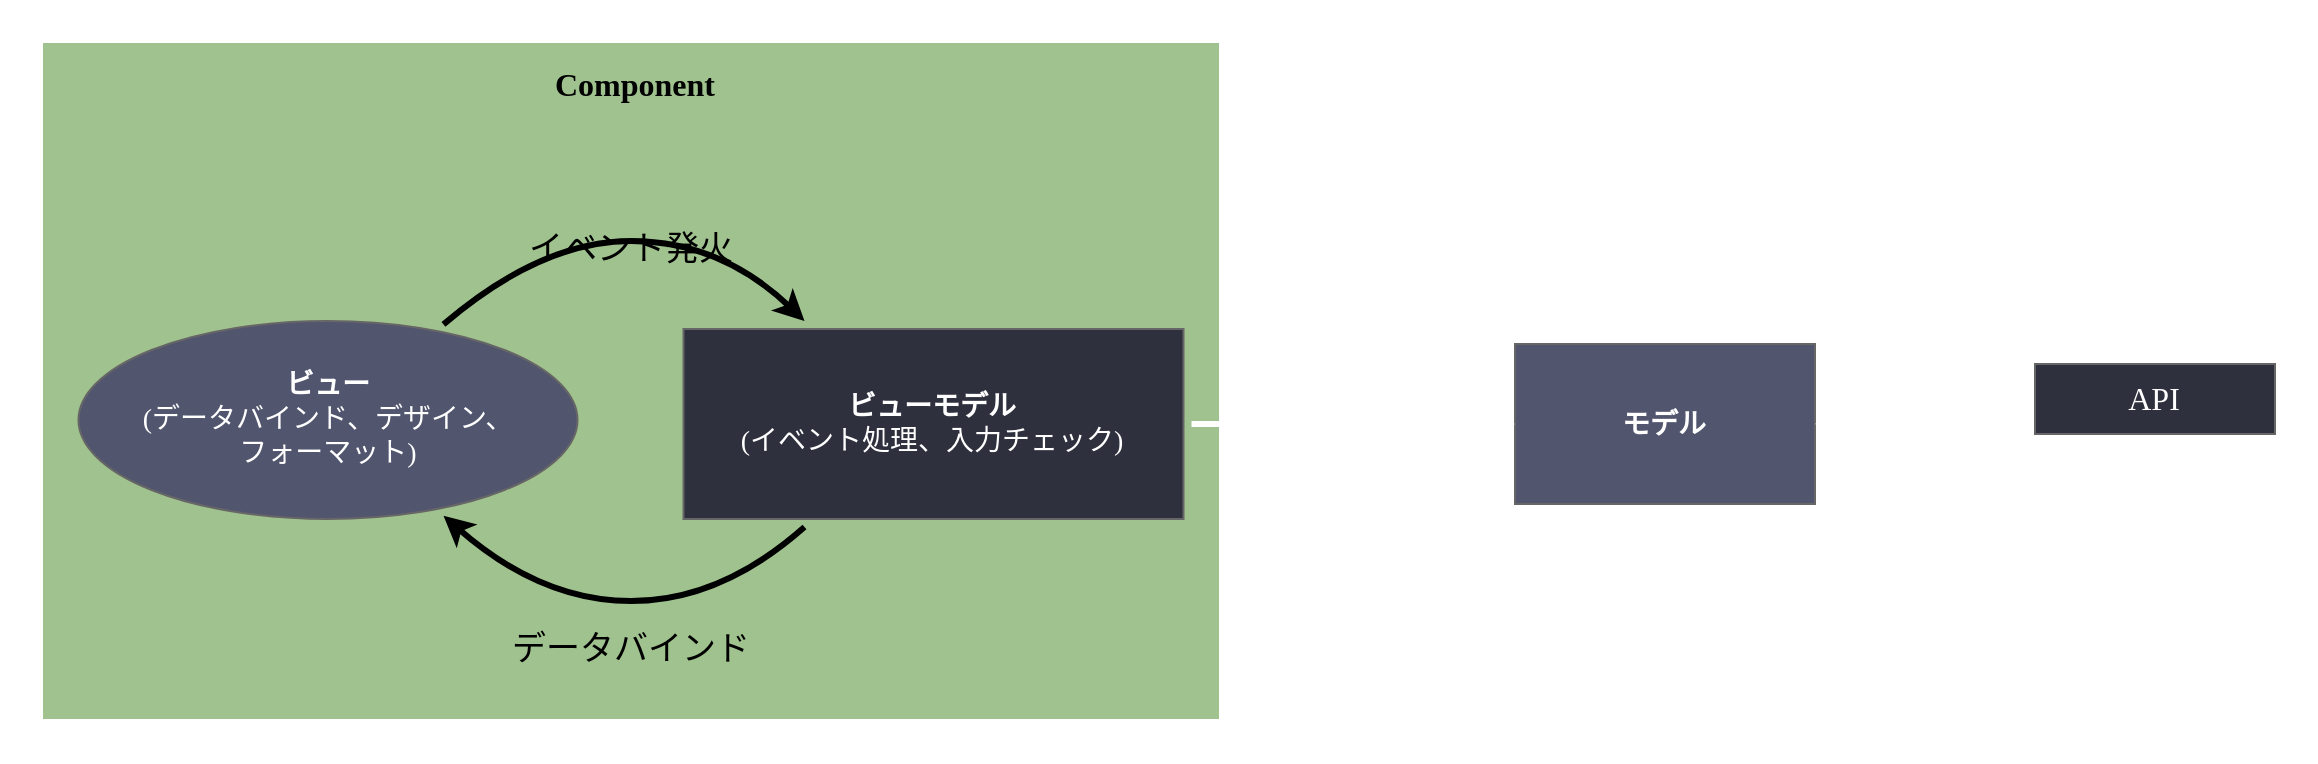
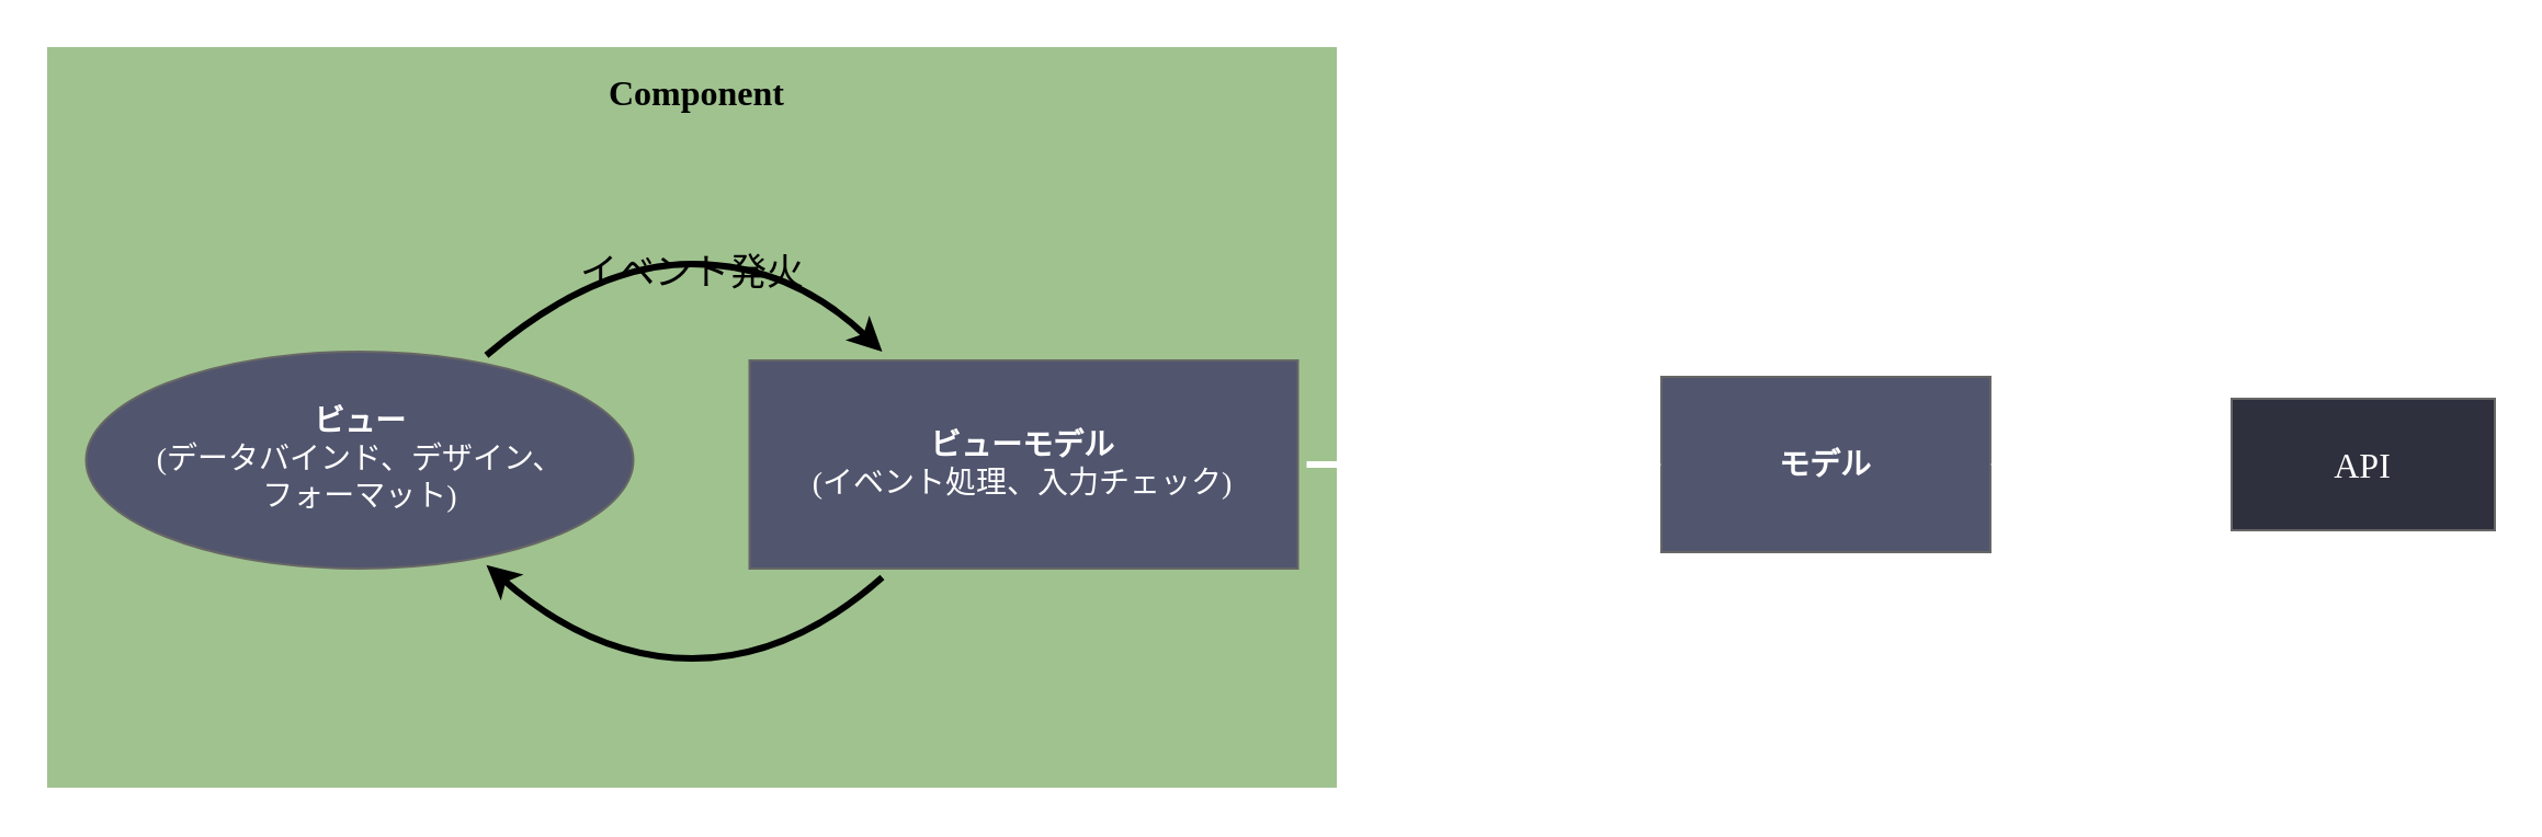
- <mxCell id="11" value="API" style="rounded=0;whiteSpace=wrap;html=1;fontSize=16;fillColor=#2e303e;strokeColor=#666666;fontFamily=Noto Sans JP;fontSource=https%3A%2F%2Ffonts.googleapis.com%2Fcss%3Ffamily%3DNoto%2BSans%2BJP;fontColor=#FFFFFF;" vertex="1" parent="1"><mxGeometry x="1017" y="181.5" width="120" height="35" as="geometry" /></mxCell>
+ <mxCell id="11" value="API" style="rounded=0;whiteSpace=wrap;html=1;fontSize=16;fillColor=#2e303e;strokeColor=#666666;fontFamily=Noto Sans JP;fontSource=https%3A%2F%2Ffonts.googleapis.com%2Fcss%3Ffamily%3DNoto%2BSans%2BJP;fontColor=#FFFFFF;" vertex="1" parent="1"><mxGeometry x="1017" y="181.5" width="120" height="60" as="geometry" /></mxCell>
- <mxCell id="4" value="&lt;b&gt;ビューモデル&lt;/b&gt;&lt;br style=&quot;font-size: 14px&quot;&gt;(イベント処理、入力チェック)" style="rounded=0;whiteSpace=wrap;html=1;fontSize=14;fontFamily=Noto Sans JP;fontSource=https%3A%2F%2Ffonts.googleapis.com%2Fcss%3Ffamily%3DNoto%2BSans%2BJP;perimeterSpacing=4;fillColor=#2e303e;fontColor=#FFFFFF;strokeColor=#666666;" parent="1" vertex="1"><mxGeometry x="341.25" y="164" width="250" height="95" as="geometry" /></mxCell>
+ <mxCell id="4" value="&lt;b&gt;ビューモデル&lt;/b&gt;&lt;br style=&quot;font-size: 14px&quot;&gt;(イベント処理、入力チェック)" style="rounded=0;whiteSpace=wrap;html=1;fontSize=14;fontFamily=Noto Sans JP;fontSource=https%3A%2F%2Ffonts.googleapis.com%2Fcss%3Ffamily%3DNoto%2BSans%2BJP;perimeterSpacing=4;fillColor=#51556E;fontColor=#FFFFFF;strokeColor=#666666;" parent="1" vertex="1"><mxGeometry x="341.25" y="164" width="250" height="95" as="geometry" /></mxCell>
- <mxCell id="8" value="データバインド" style="text;html=1;strokeColor=none;fillColor=none;align=center;verticalAlign=middle;whiteSpace=wrap;rounded=0;fontSize=17;fontColor=#000000;" parent="1" vertex="1"><mxGeometry x="248.75" y="310" width="132.5" height="30" as="geometry" /></mxCell>
